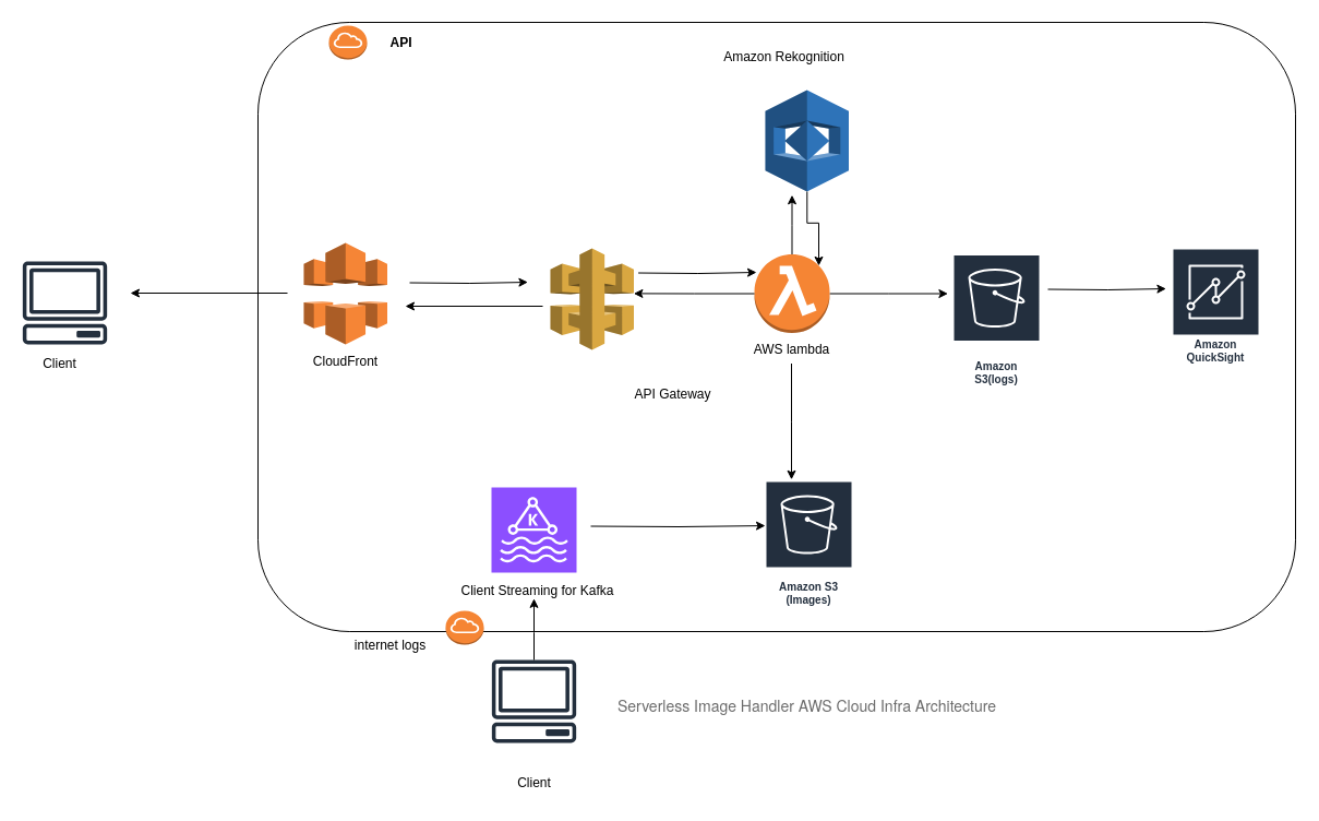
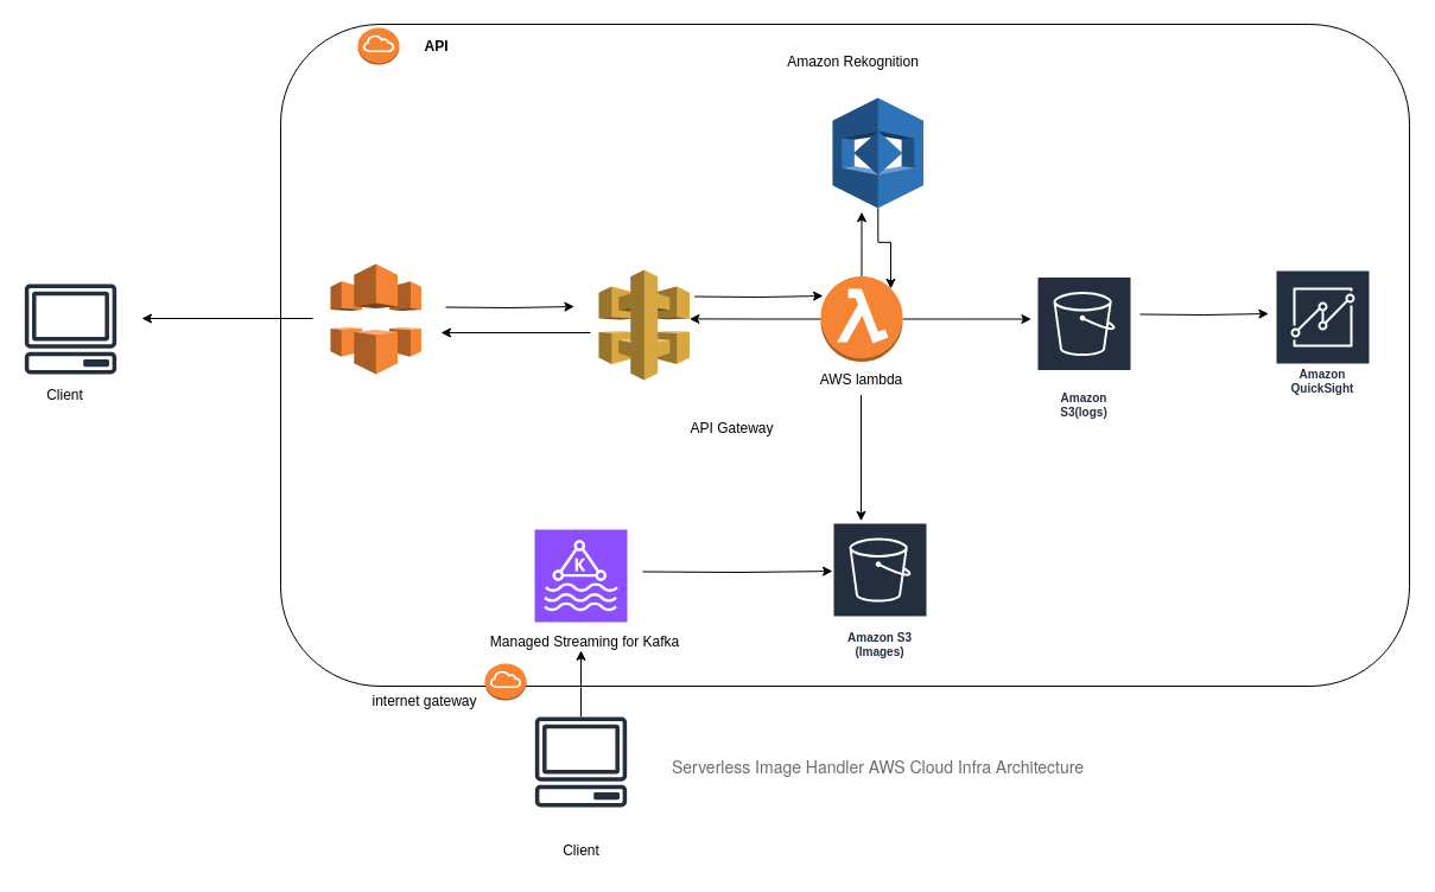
- <mxCell id="9" value="CloudFront" style="text;html=1;align=center;verticalAlign=middle;resizable=0;points=[];autosize=1;strokeColor=none;fillColor=none;" vertex="1" parent="1"><mxGeometry x="277.5" y="318" width="77" height="26" as="geometry" /></mxCell>
- <mxCell id="18" value="Client Streaming for Kafka" style="text;html=1;align=center;verticalAlign=middle;resizable=0;points=[];autosize=1;strokeColor=none;fillColor=none;" vertex="1" parent="1"><mxGeometry x="403.5" y="528" width="177" height="26" as="geometry" /></mxCell>
+ <mxCell id="18" value="Managed Streaming for Kafka" style="text;html=1;align=center;verticalAlign=middle;resizable=0;points=[];autosize=1;strokeColor=none;fillColor=none;" vertex="1" parent="1"><mxGeometry x="403.5" y="528" width="177" height="26" as="geometry" /></mxCell>
- <mxCell id="35" value="internet logs" style="text;html=1;align=center;verticalAlign=middle;resizable=0;points=[];autosize=1;strokeColor=none;fillColor=none;" vertex="1" parent="1"><mxGeometry x="304" y="578" width="106" height="26" as="geometry" /></mxCell>
+ <mxCell id="35" value="internet gateway" style="text;html=1;align=center;verticalAlign=middle;resizable=0;points=[];autosize=1;strokeColor=none;fillColor=none;" vertex="1" parent="1"><mxGeometry x="304" y="578" width="106" height="26" as="geometry" /></mxCell>
